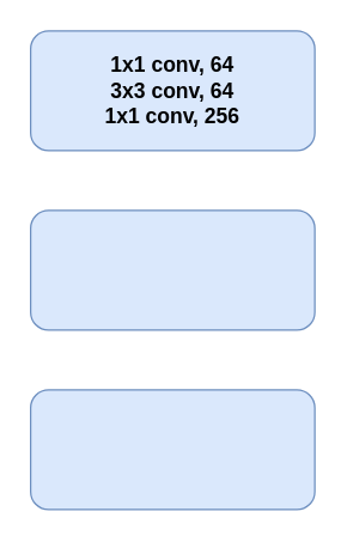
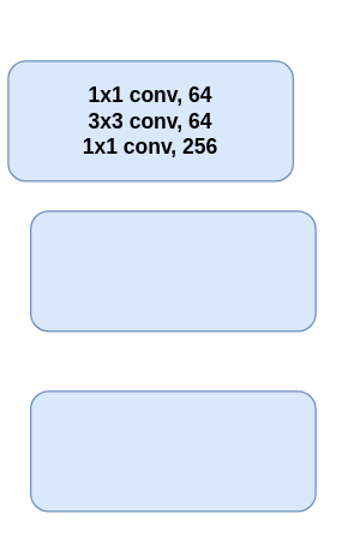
- <mxCell id="2" value="&lt;b style=&quot;font-size: 14px;&quot;&gt;1x1 conv, 64&lt;br&gt;3x3 conv, 64&lt;br&gt;1x1 conv, 256&lt;br&gt;&lt;/b&gt;" style="whiteSpace=wrap;html=1;fillColor=#dae8fc;strokeColor=#6c8ebf;imageAspect=1;rounded=1;" vertex="1" parent="1"><mxGeometry x="20" y="20" width="190" height="80" as="geometry" /></mxCell>
+ <mxCell id="2" value="&lt;b style=&quot;font-size: 14px;&quot;&gt;1x1 conv, 64&lt;br&gt;3x3 conv, 64&lt;br&gt;1x1 conv, 256&lt;br&gt;&lt;/b&gt;" style="whiteSpace=wrap;html=1;fillColor=#dae8fc;strokeColor=#6c8ebf;imageAspect=1;rounded=1;" vertex="1" parent="1"><mxGeometry x="5" y="40" width="190" height="80" as="geometry" /></mxCell>
